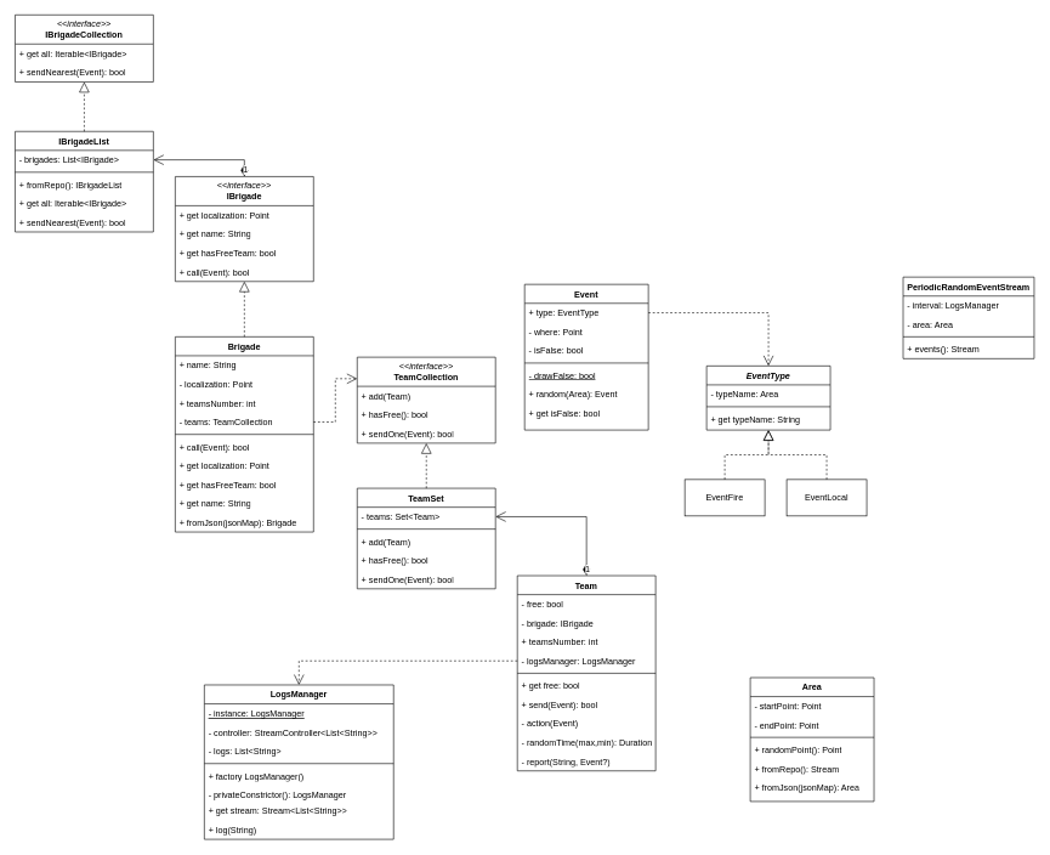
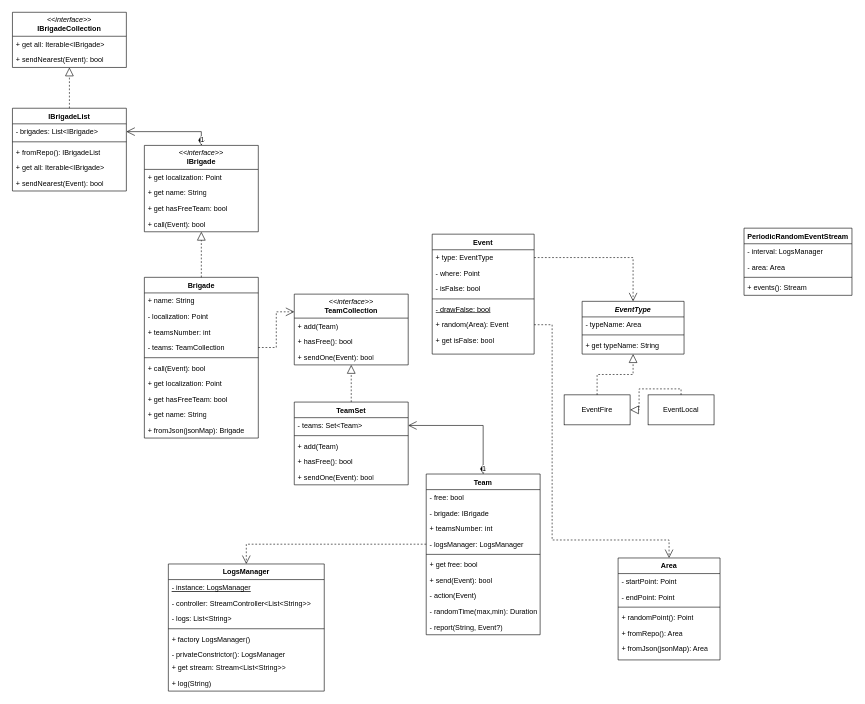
- <mxCell id="69" value="" style="endArrow=block;dashed=1;endFill=0;endSize=12;html=1;rounded=0;exitX=0.5;exitY=0;exitDx=0;exitDy=0;entryX=0.5;entryY=1;entryDx=0;entryDy=0;edgeStyle=orthogonalEdgeStyle;" edge="1" parent="1" source="67" target="61"><mxGeometry width="160" relative="1" as="geometry"><mxPoint x="900" y="752" as="sourcePoint" /><mxPoint x="900" y="630" as="targetPoint" /></mxGeometry></mxCell>
+ <mxCell id="69" value="" style="endArrow=block;dashed=1;endFill=0;endSize=12;html=1;rounded=0;exitX=0.5;exitY=0;exitDx=0;exitDy=0;edgeStyle=orthogonalEdgeStyle;" edge="1" parent="1" source="67" target="66"><mxGeometry width="160" relative="1" as="geometry"><mxPoint x="900" y="752" as="sourcePoint" /><mxPoint x="900" y="630" as="targetPoint" /></mxGeometry></mxCell>
+ <mxCell id="92" value="" style="endArrow=open;endSize=12;dashed=1;html=1;rounded=0;entryX=0.5;entryY=0;entryDx=0;entryDy=0;edgeStyle=orthogonalEdgeStyle;" edge="1" parent="1" source="59" target="75"><mxGeometry width="160" relative="1" as="geometry"><mxPoint x="1060" y="808" as="sourcePoint" /><mxPoint x="1225" y="881" as="targetPoint" /><Array as="points"><mxPoint x="920" y="541" /><mxPoint x="920" y="900" /><mxPoint x="1115" y="900" /></Array></mxGeometry></mxCell>
- <mxCell id="80" value="+ fromRepo(): Stream" style="text;strokeColor=none;fillColor=none;align=left;verticalAlign=top;spacingLeft=4;spacingRight=4;overflow=hidden;rotatable=0;points=[[0,0.5],[1,0.5]];portConstraint=eastwest;whiteSpace=wrap;html=1;" vertex="1" parent="75"><mxGeometry y="112" width="170" height="26" as="geometry" /></mxCell>
+ <mxCell id="80" value="+ fromRepo(): Area" style="text;strokeColor=none;fillColor=none;align=left;verticalAlign=top;spacingLeft=4;spacingRight=4;overflow=hidden;rotatable=0;points=[[0,0.5],[1,0.5]];portConstraint=eastwest;whiteSpace=wrap;html=1;" vertex="1" parent="75"><mxGeometry y="112" width="170" height="26" as="geometry" /></mxCell>
